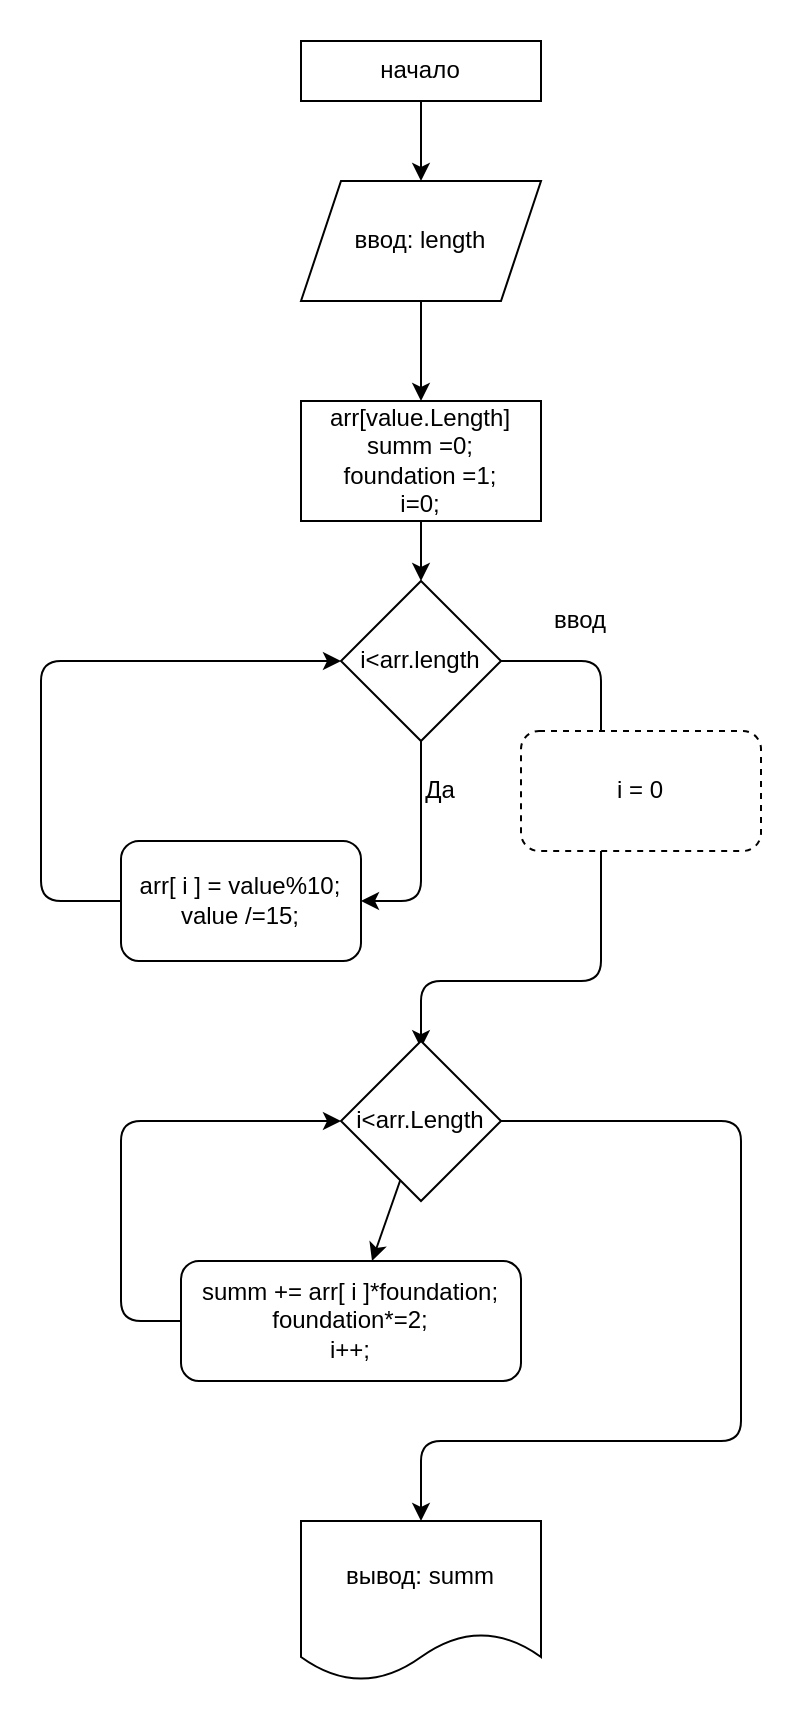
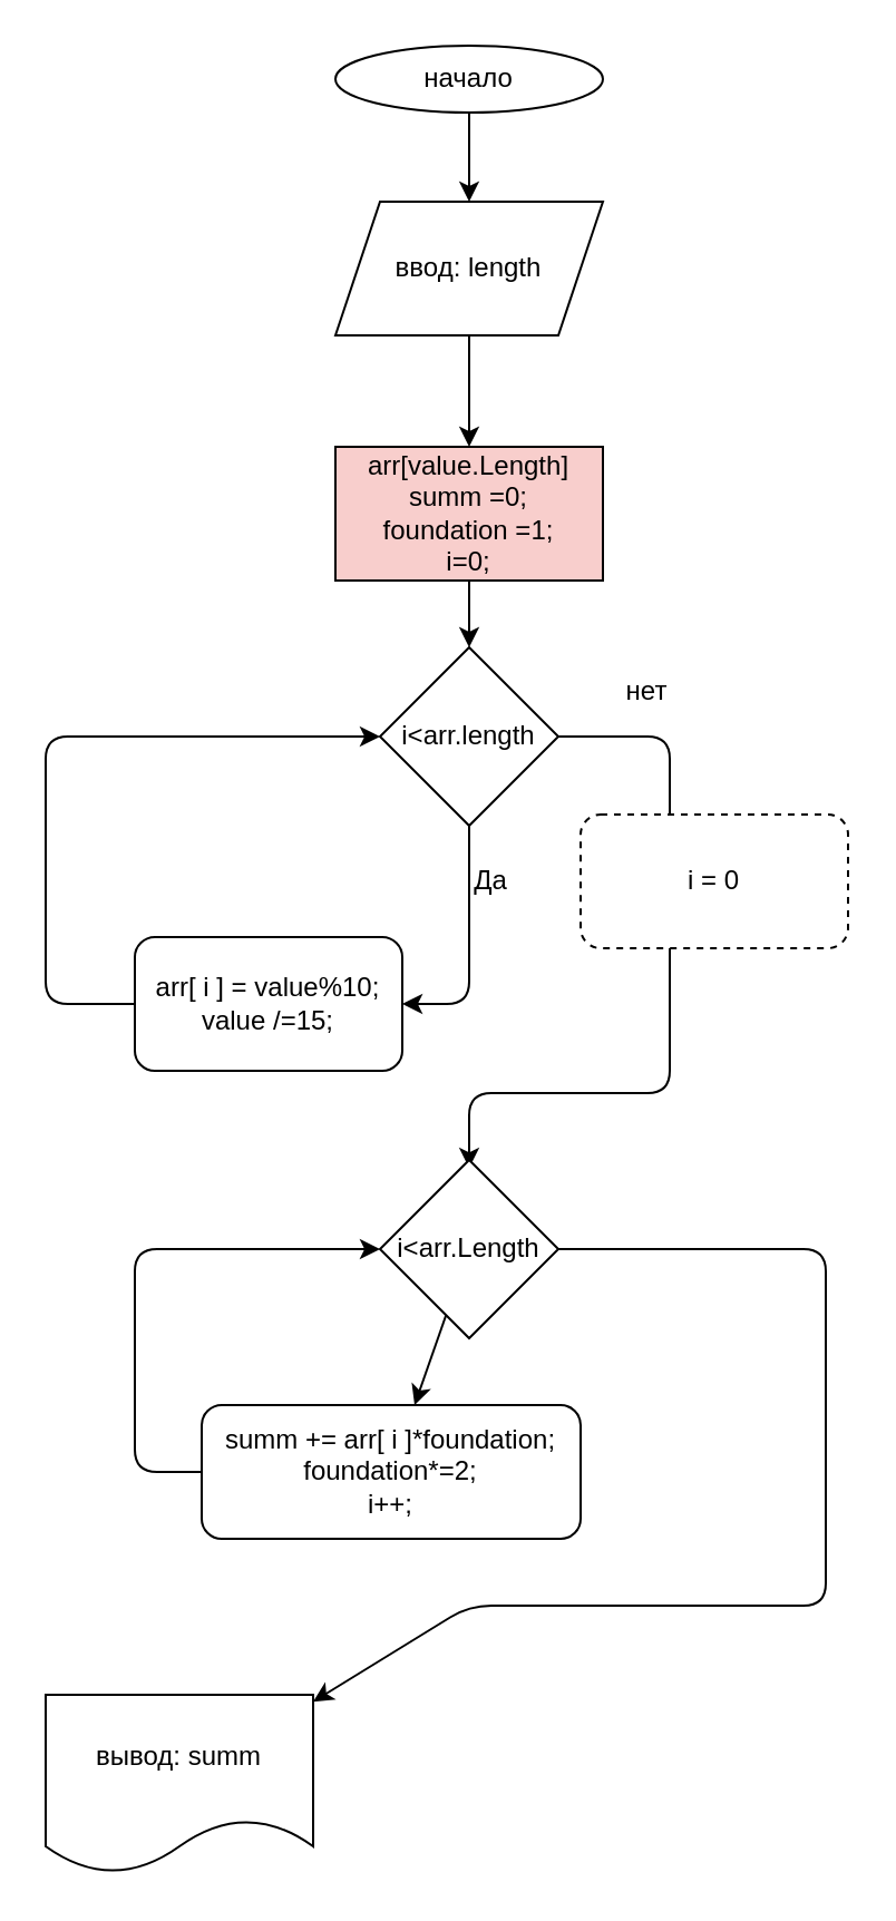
- <mxCell id="3" value="начало" style="whiteSpace=wrap;html=1;rounded=0;" vertex="1" parent="1"><mxGeometry x="150" y="20" width="120" height="30" as="geometry" /></mxCell>
+ <mxCell id="3" value="начало" style="ellipse;whiteSpace=wrap;html=1;" vertex="1" parent="1"><mxGeometry x="150" y="20" width="120" height="30" as="geometry" /></mxCell>
- <mxCell id="7" value="arr[value.Length]&lt;br&gt;summ =0;&lt;br&gt;foundation =1;&lt;br&gt;i=0;" style="rounded=0;whiteSpace=wrap;html=1;" vertex="1" parent="1"><mxGeometry x="150" y="200" width="120" height="60" as="geometry" /></mxCell>
+ <mxCell id="7" value="arr[value.Length]&lt;br&gt;summ =0;&lt;br&gt;foundation =1;&lt;br&gt;i=0;" style="rounded=0;whiteSpace=wrap;html=1;fillColor=#f8cecc;" vertex="1" parent="1"><mxGeometry x="150" y="200" width="120" height="60" as="geometry" /></mxCell>
- <mxCell id="14" value="ввод" style="text;html=1;strokeColor=none;fillColor=none;align=center;verticalAlign=middle;whiteSpace=wrap;rounded=0;" vertex="1" parent="1"><mxGeometry x="260" y="300" width="60" height="20" as="geometry" /></mxCell>
+ <mxCell id="14" value="нет" style="text;html=1;strokeColor=none;fillColor=none;align=center;verticalAlign=middle;whiteSpace=wrap;rounded=0;" vertex="1" parent="1"><mxGeometry x="260" y="300" width="60" height="20" as="geometry" /></mxCell>
- <mxCell id="21" value="вывод: summ" style="shape=document;whiteSpace=wrap;html=1;boundedLbl=1;" vertex="1" parent="1"><mxGeometry x="150" y="760" width="120" height="80" as="geometry" /></mxCell>
+ <mxCell id="21" value="вывод: summ" style="shape=document;whiteSpace=wrap;html=1;boundedLbl=1;" vertex="1" parent="1"><mxGeometry x="20" y="760" width="120" height="80" as="geometry" /></mxCell>
